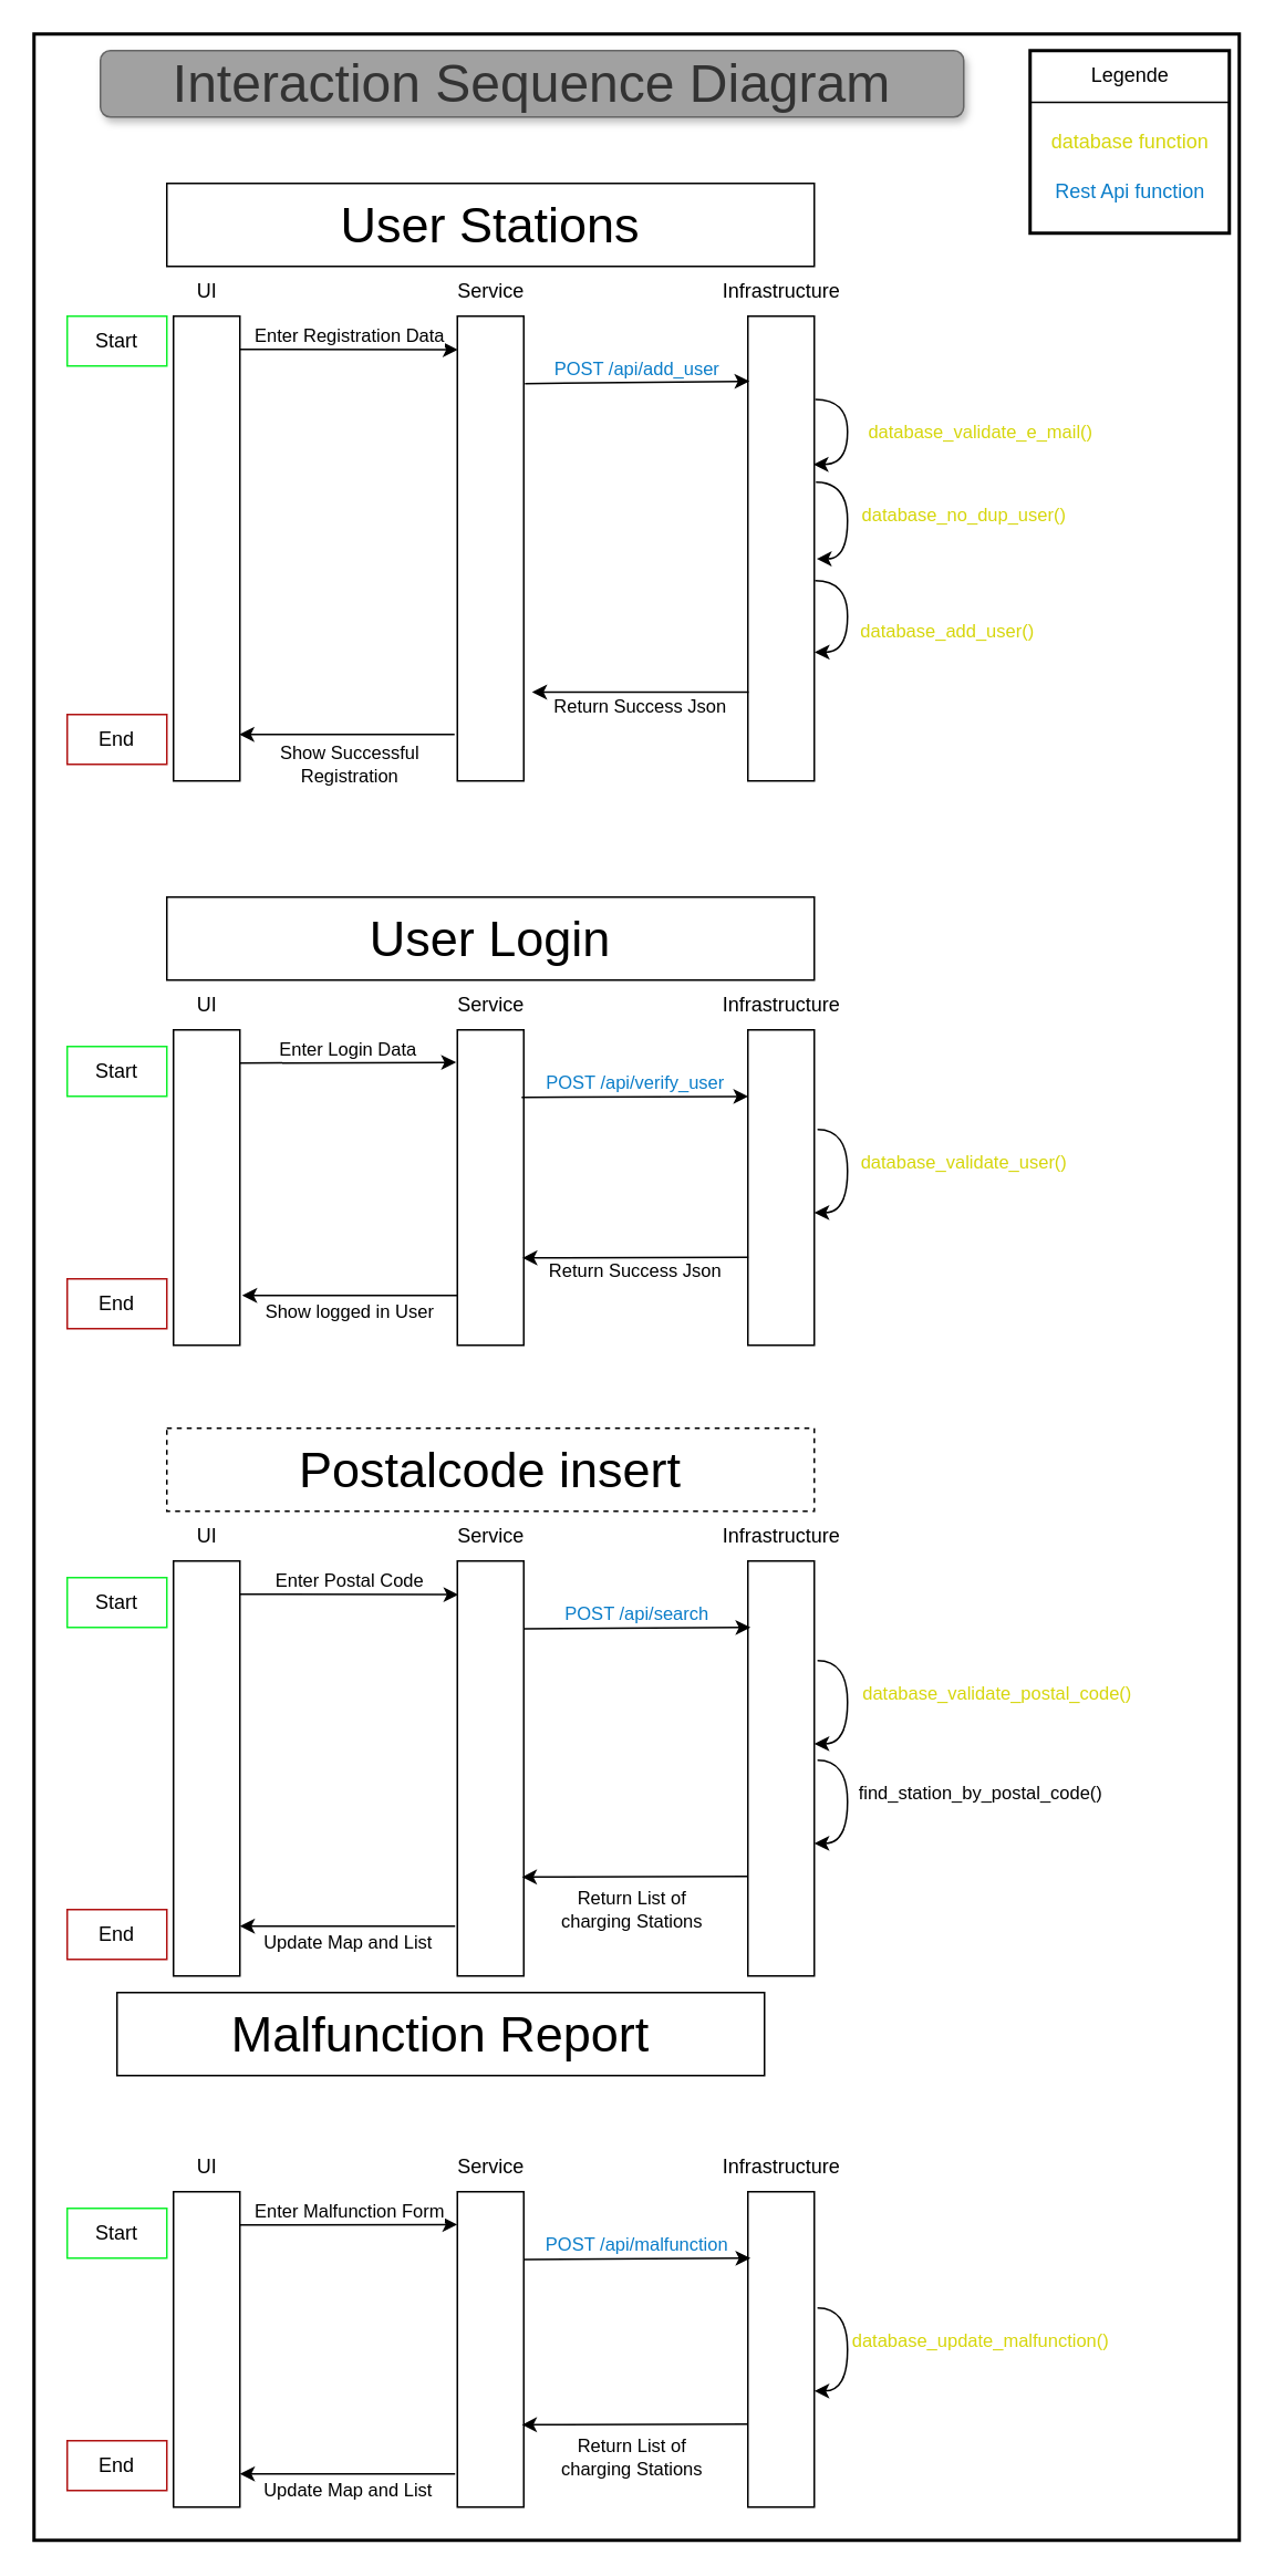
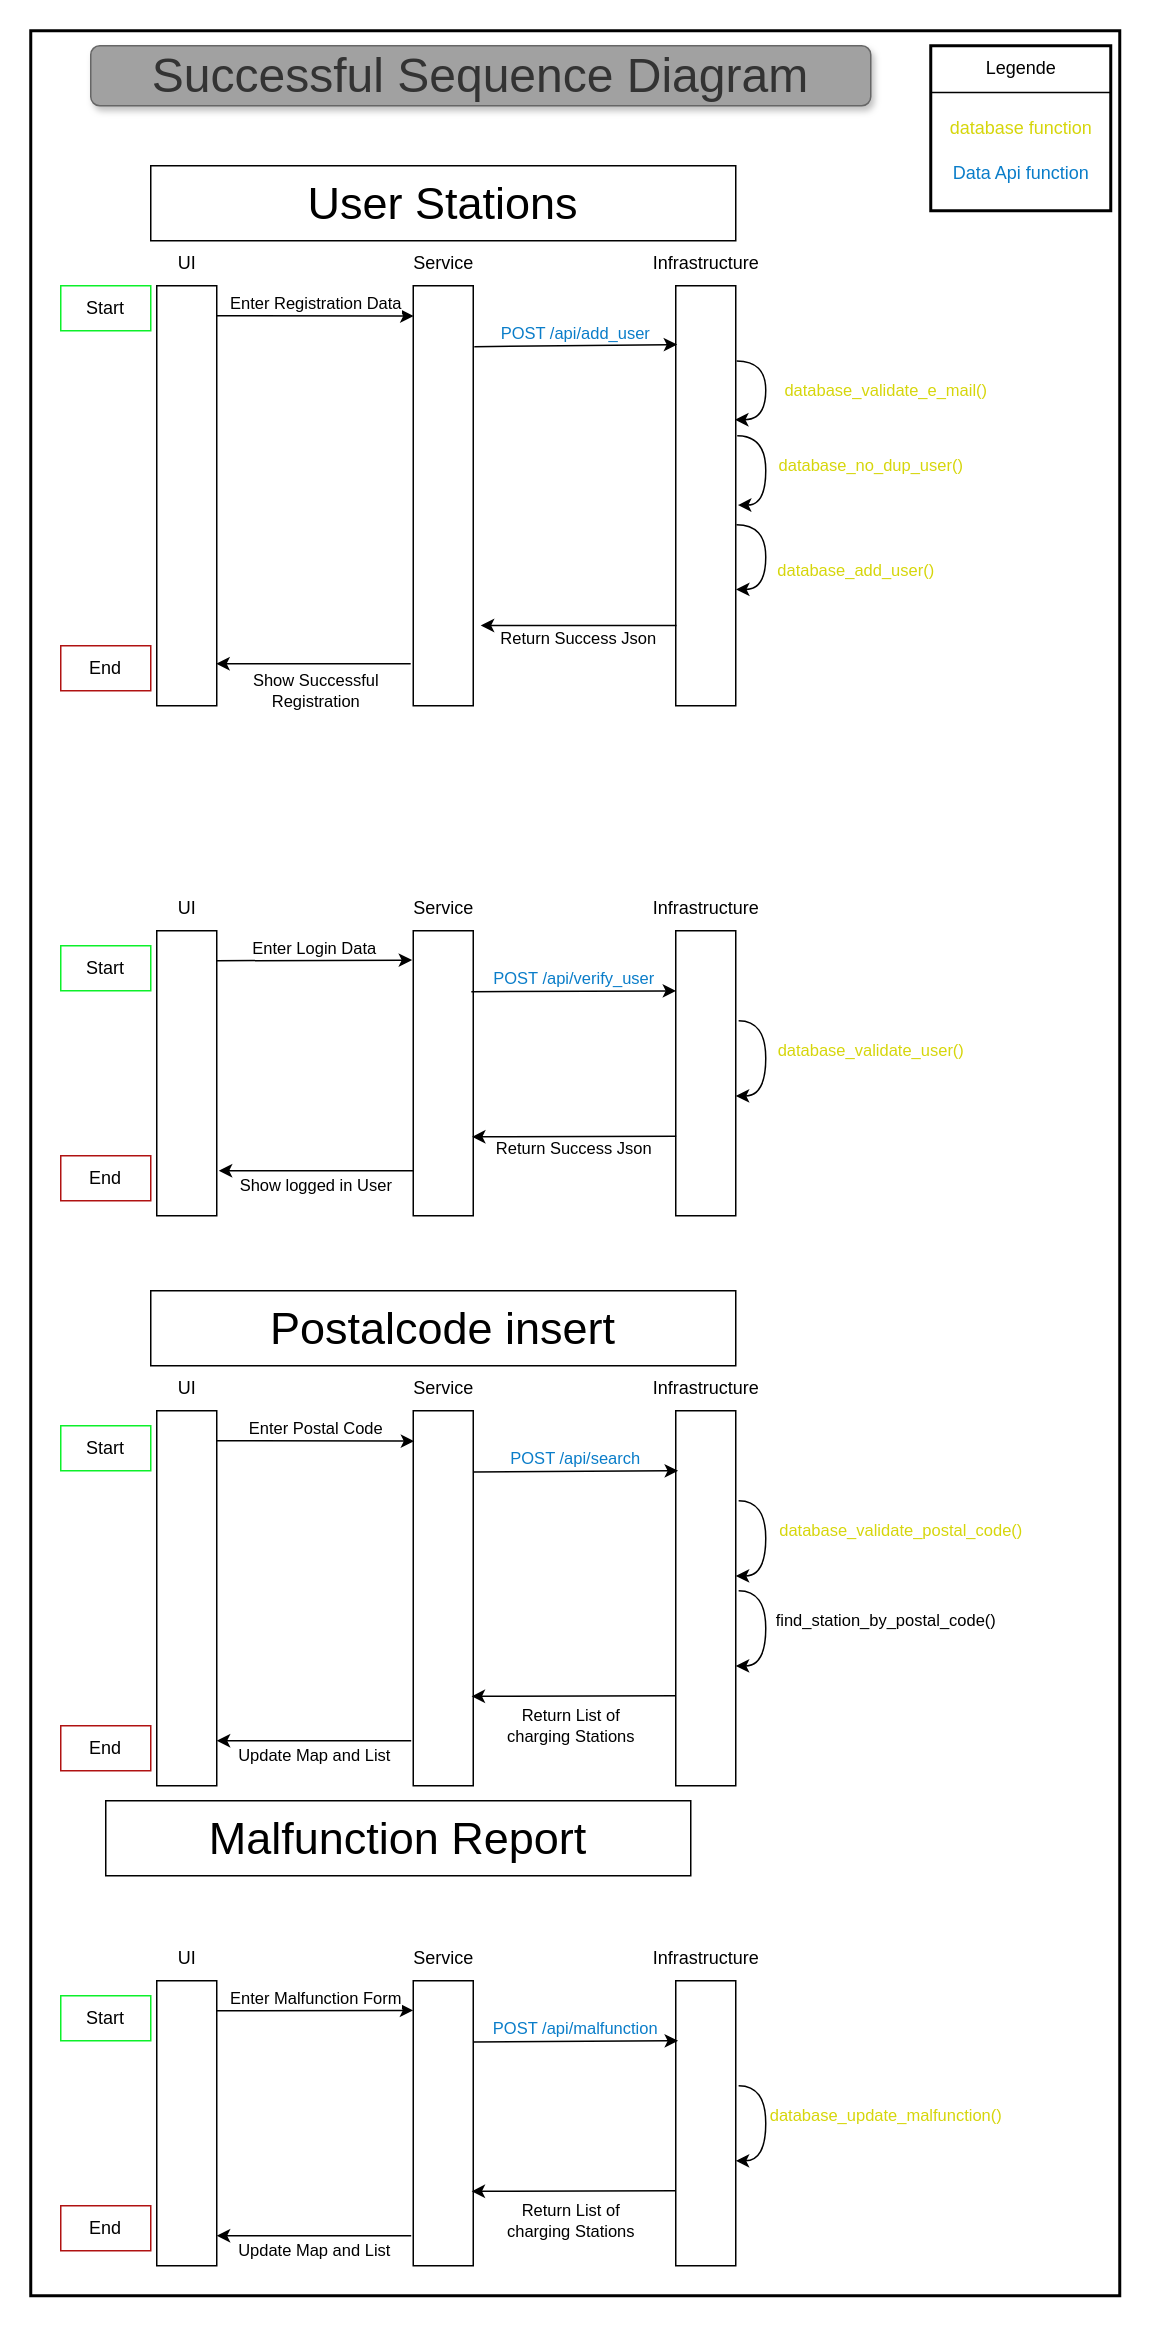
- <mxCell id="63" value="&lt;font style=&quot;font-size: 32px;&quot;&gt;Interaction Sequence Diagram&lt;/font&gt;" style="rounded=1;whiteSpace=wrap;html=1;fillColor=#A1A1A1;strokeColor=#666666;shadow=1;glass=0;fontColor=#333333;" vertex="1" parent="1"><mxGeometry x="60" y="30" width="520" height="40" as="geometry" /></mxCell>
+ <mxCell id="63" value="&lt;font style=&quot;font-size: 32px;&quot;&gt;Successful Sequence Diagram&lt;/font&gt;" style="rounded=1;whiteSpace=wrap;html=1;fillColor=#A1A1A1;strokeColor=#666666;shadow=1;glass=0;fontColor=#333333;" vertex="1" parent="1"><mxGeometry x="60" y="30" width="520" height="40" as="geometry" /></mxCell>
- <mxCell id="65" value="&lt;font color=&quot;#0a7dc9&quot;&gt;Rest Api function&lt;/font&gt;" style="text;html=1;align=center;verticalAlign=middle;resizable=0;points=[];autosize=1;strokeColor=none;fillColor=none;" vertex="1" parent="1"><mxGeometry x="625" y="100" width="110" height="30" as="geometry" /></mxCell>
+ <mxCell id="65" value="&lt;font color=&quot;#0a7dc9&quot;&gt;Data Api function&lt;/font&gt;" style="text;html=1;align=center;verticalAlign=middle;resizable=0;points=[];autosize=1;strokeColor=none;fillColor=none;" vertex="1" parent="1"><mxGeometry x="625" y="100" width="110" height="30" as="geometry" /></mxCell>
- <mxCell id="19" value="&lt;font style=&quot;font-size: 30px;&quot;&gt;User Login&lt;/font&gt;" style="rounded=0;whiteSpace=wrap;html=1;" vertex="1" parent="1"><mxGeometry x="100" y="540" width="390" height="50" as="geometry" /></mxCell>
- <mxCell id="31" value="&lt;font style=&quot;font-size: 30px;&quot;&gt;Postalcode insert&lt;/font&gt;" style="rounded=0;whiteSpace=wrap;html=1;dashed=1;" vertex="1" parent="1"><mxGeometry x="100" y="860" width="390" height="50" as="geometry" /></mxCell>
+ <mxCell id="31" value="&lt;font style=&quot;font-size: 30px;&quot;&gt;Postalcode insert&lt;/font&gt;" style="rounded=0;whiteSpace=wrap;html=1;" vertex="1" parent="1"><mxGeometry x="100" y="860" width="390" height="50" as="geometry" /></mxCell>
